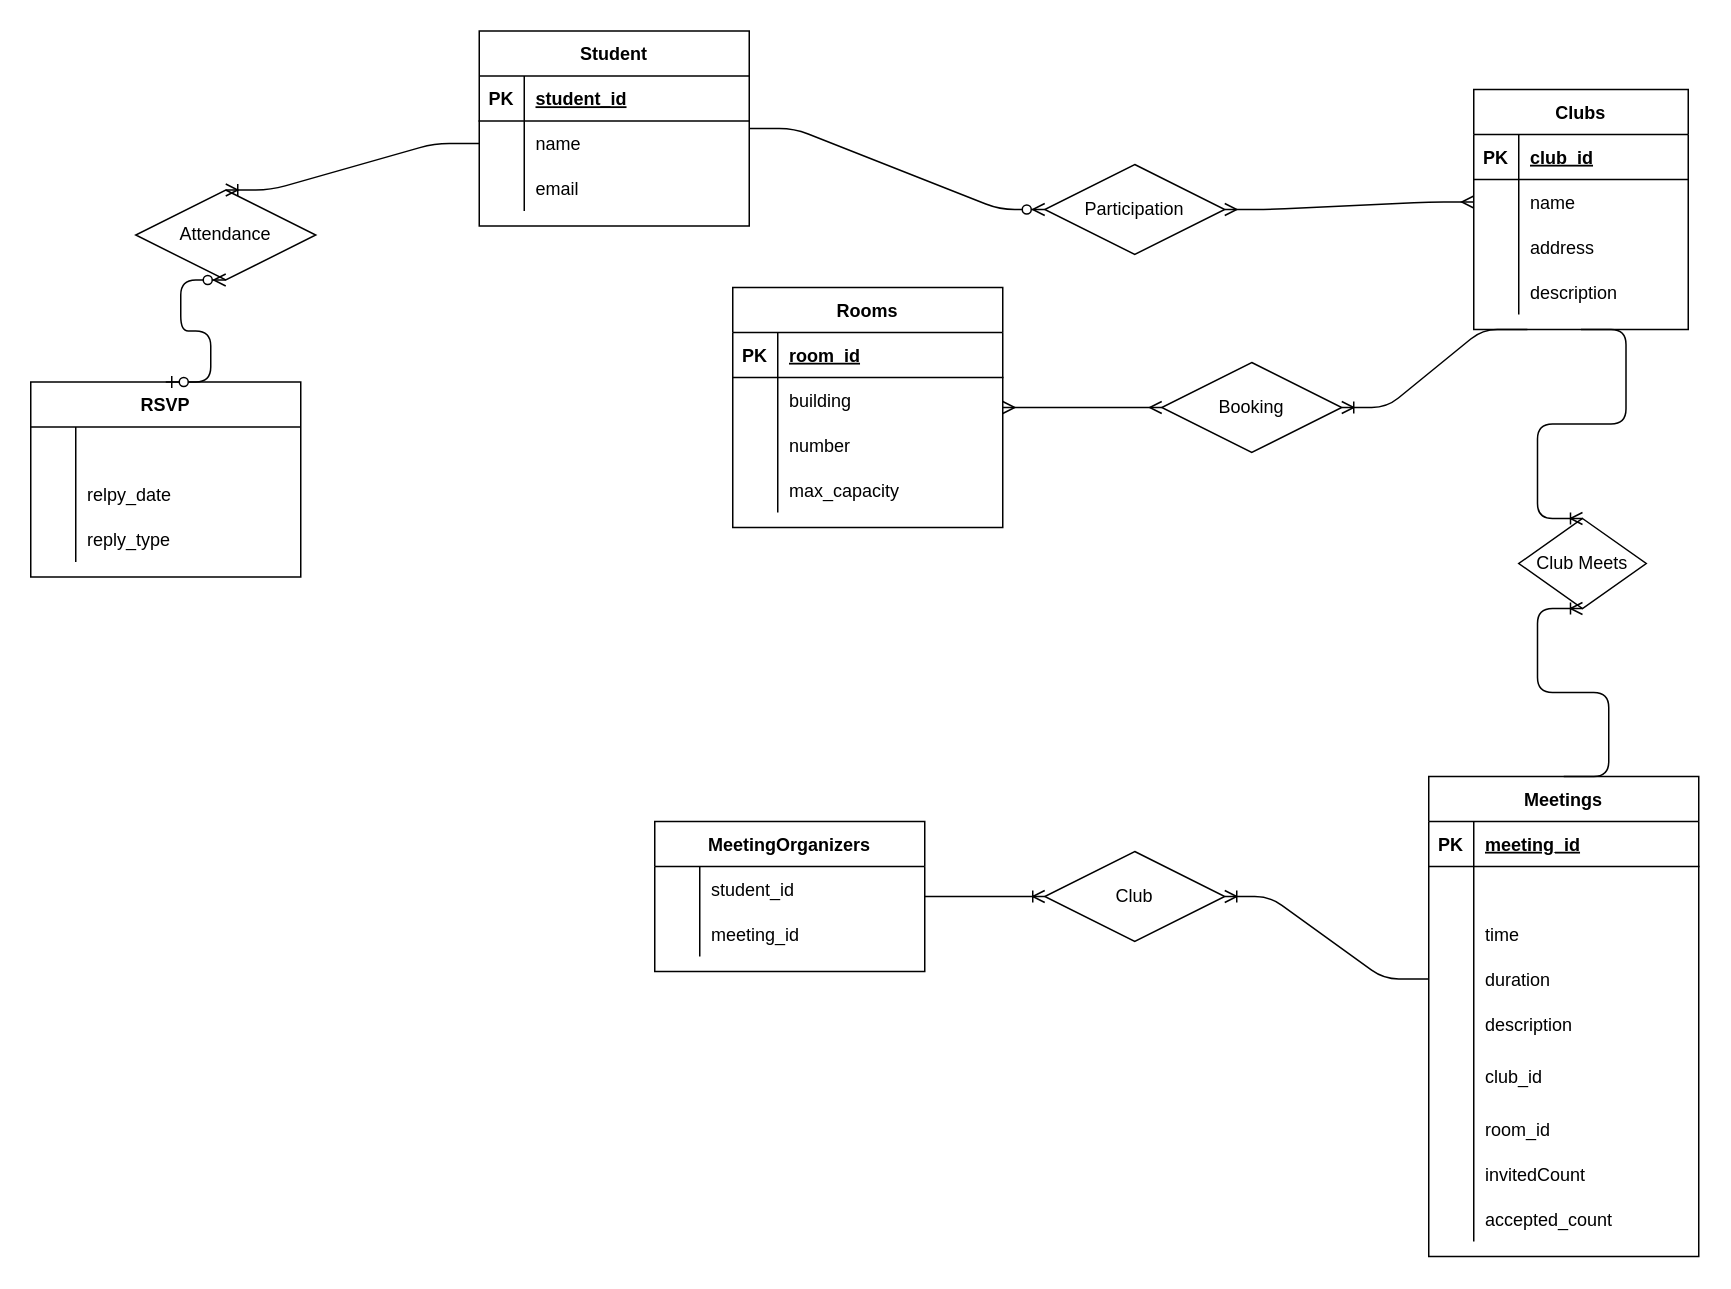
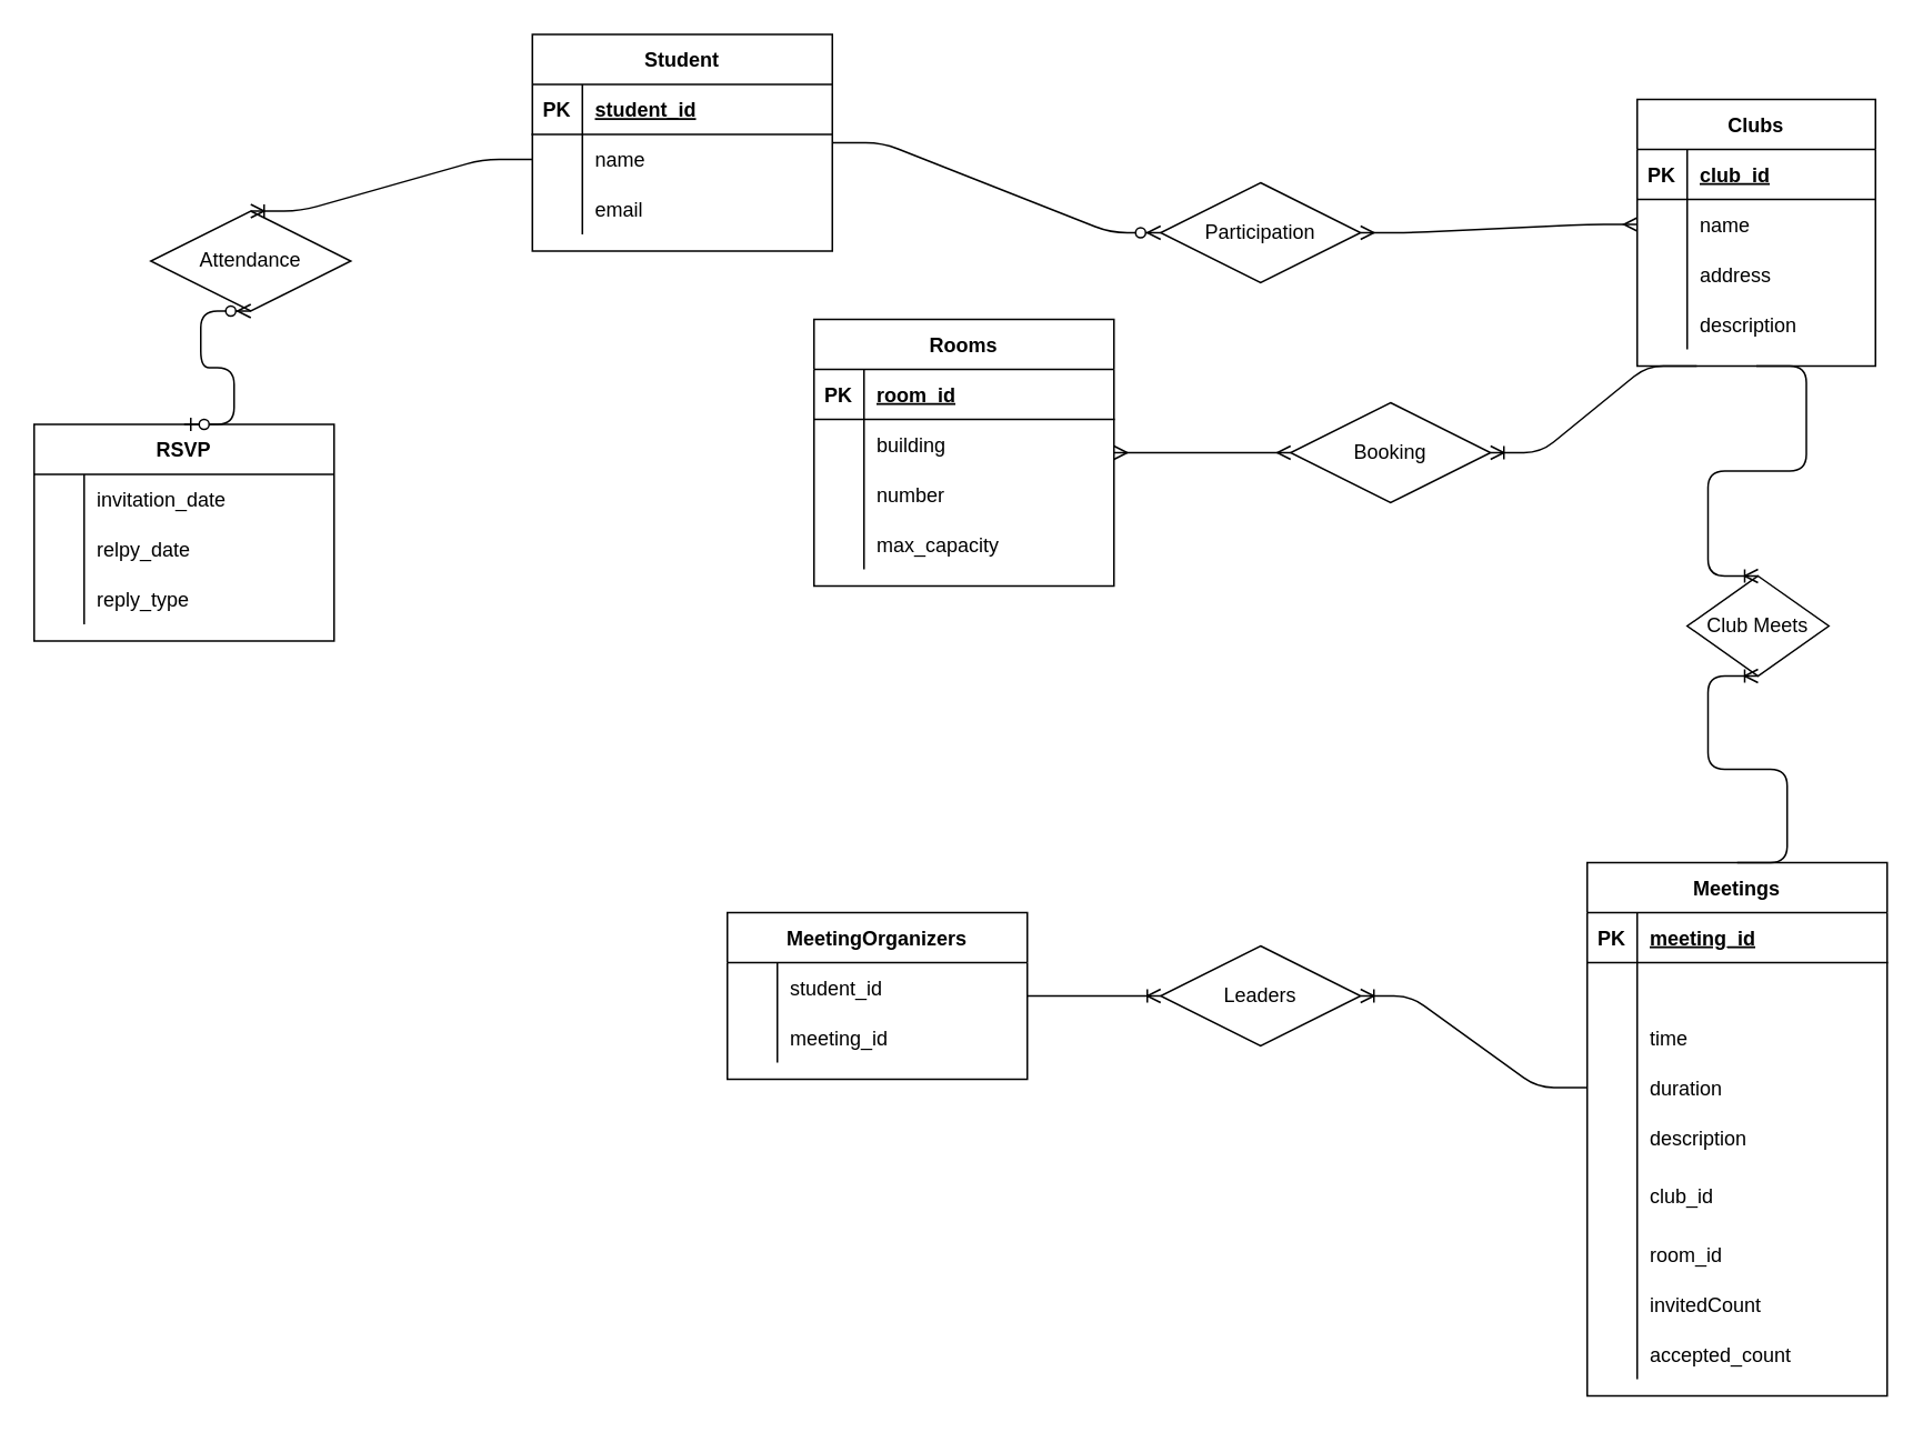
+ <mxCell id="5" value="invitation_date" style="shape=partialRectangle;connectable=0;fillColor=none;top=0;left=0;bottom=0;right=0;align=left;spacingLeft=6;overflow=hidden;" parent="3" vertex="1"><mxGeometry x="30" width="150" height="30" as="geometry" /></mxCell>
- <mxCell id="89" value="Club" style="shape=rhombus;perimeter=rhombusPerimeter;whiteSpace=wrap;html=1;align=center;" parent="1" vertex="1"><mxGeometry x="696" y="567" width="120" height="60" as="geometry" /></mxCell>
+ <mxCell id="89" value="Leaders" style="shape=rhombus;perimeter=rhombusPerimeter;whiteSpace=wrap;html=1;align=center;" parent="1" vertex="1"><mxGeometry x="696" y="567" width="120" height="60" as="geometry" /></mxCell>
